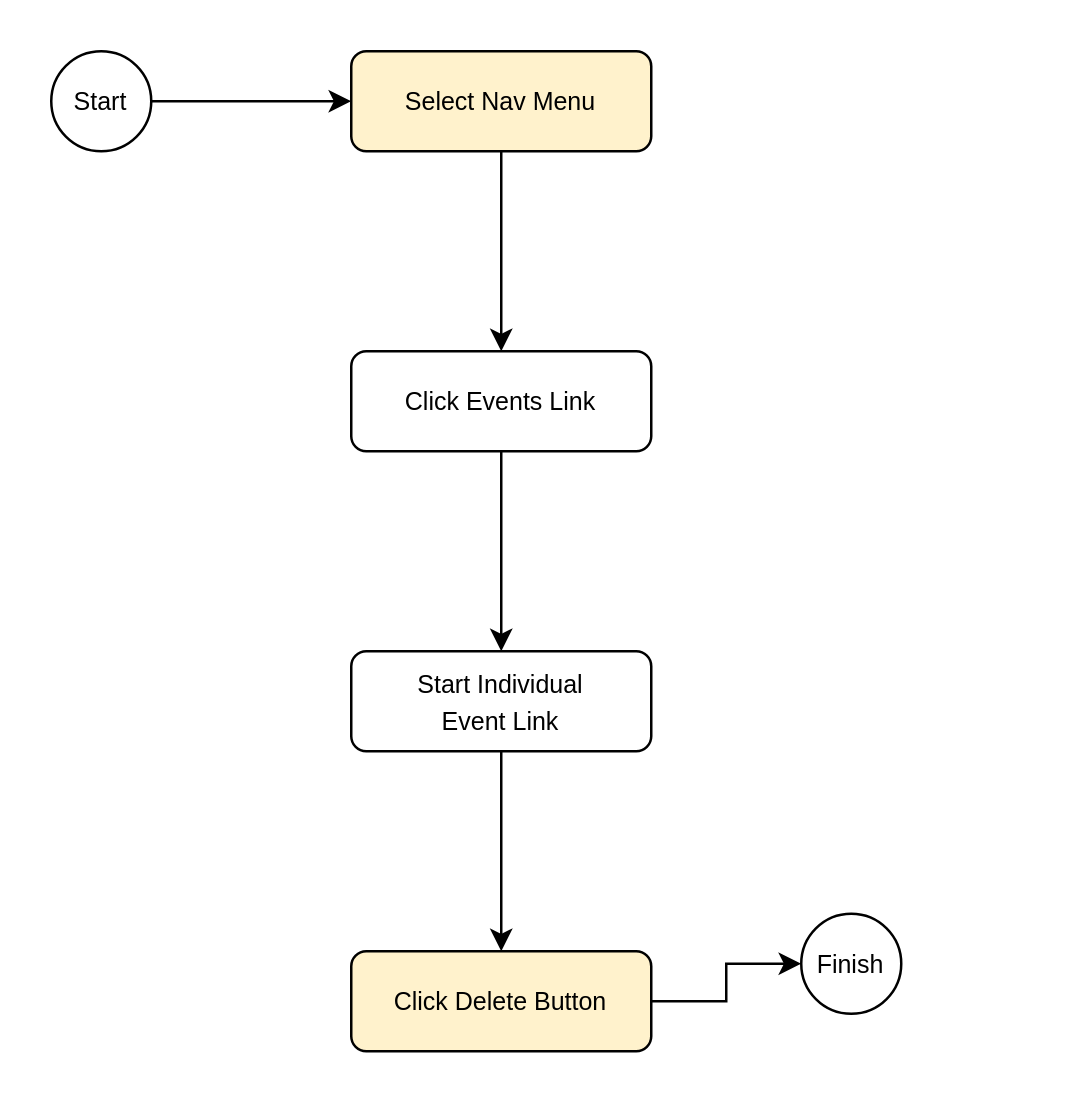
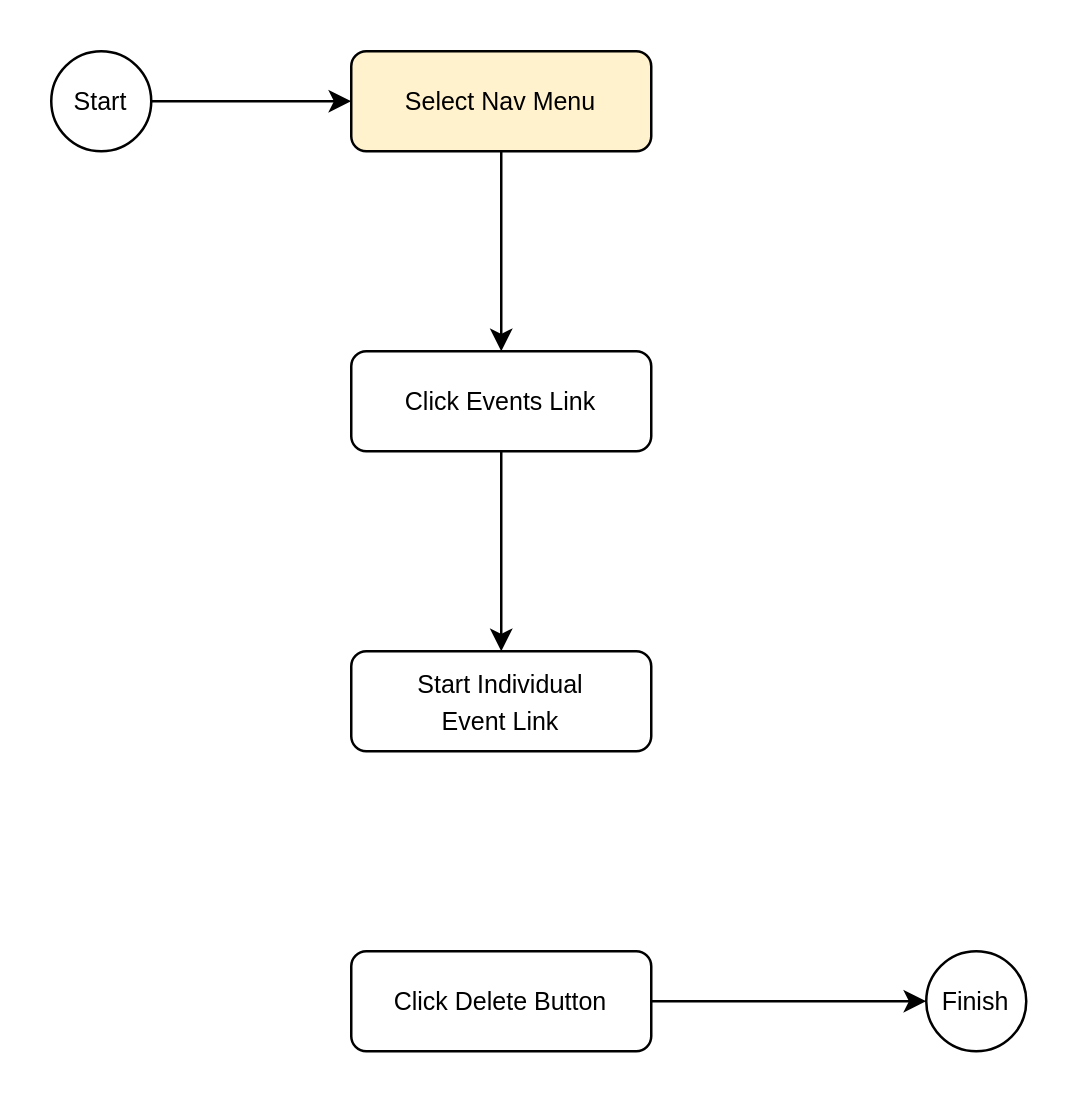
- <mxCell id="8" value="" style="edgeStyle=orthogonalEdgeStyle;rounded=0;orthogonalLoop=1;jettySize=auto;html=1;" edge="1" parent="1" source="9" target="11"><mxGeometry relative="1" as="geometry"><mxPoint x="200" y="380" as="targetPoint" /></mxGeometry></mxCell>
- <mxCell id="12" value="&lt;font style=&quot;font-size: 10px;&quot;&gt;Finish&lt;/font&gt;" style="ellipse;whiteSpace=wrap;html=1;aspect=fixed;fontSize=7;" vertex="1" parent="1"><mxGeometry x="320" y="365" width="40" height="40" as="geometry" /></mxCell>
+ <mxCell id="12" value="&lt;font style=&quot;font-size: 10px;&quot;&gt;Finish&lt;/font&gt;" style="ellipse;whiteSpace=wrap;html=1;aspect=fixed;fontSize=7;" vertex="1" parent="1"><mxGeometry x="370" y="380" width="40" height="40" as="geometry" /></mxCell>
- <mxCell id="11" value="&lt;font style=&quot;font-size: 10px;&quot;&gt;Click Delete Button&lt;/font&gt;" style="rounded=1;whiteSpace=wrap;html=1;fillColor=#fff2cc;" vertex="1" parent="1"><mxGeometry x="140" y="380" width="120" height="40" as="geometry" /></mxCell>
+ <mxCell id="11" value="&lt;font style=&quot;font-size: 10px;&quot;&gt;Click Delete Button&lt;/font&gt;" style="rounded=1;whiteSpace=wrap;html=1;" vertex="1" parent="1"><mxGeometry x="140" y="380" width="120" height="40" as="geometry" /></mxCell>
